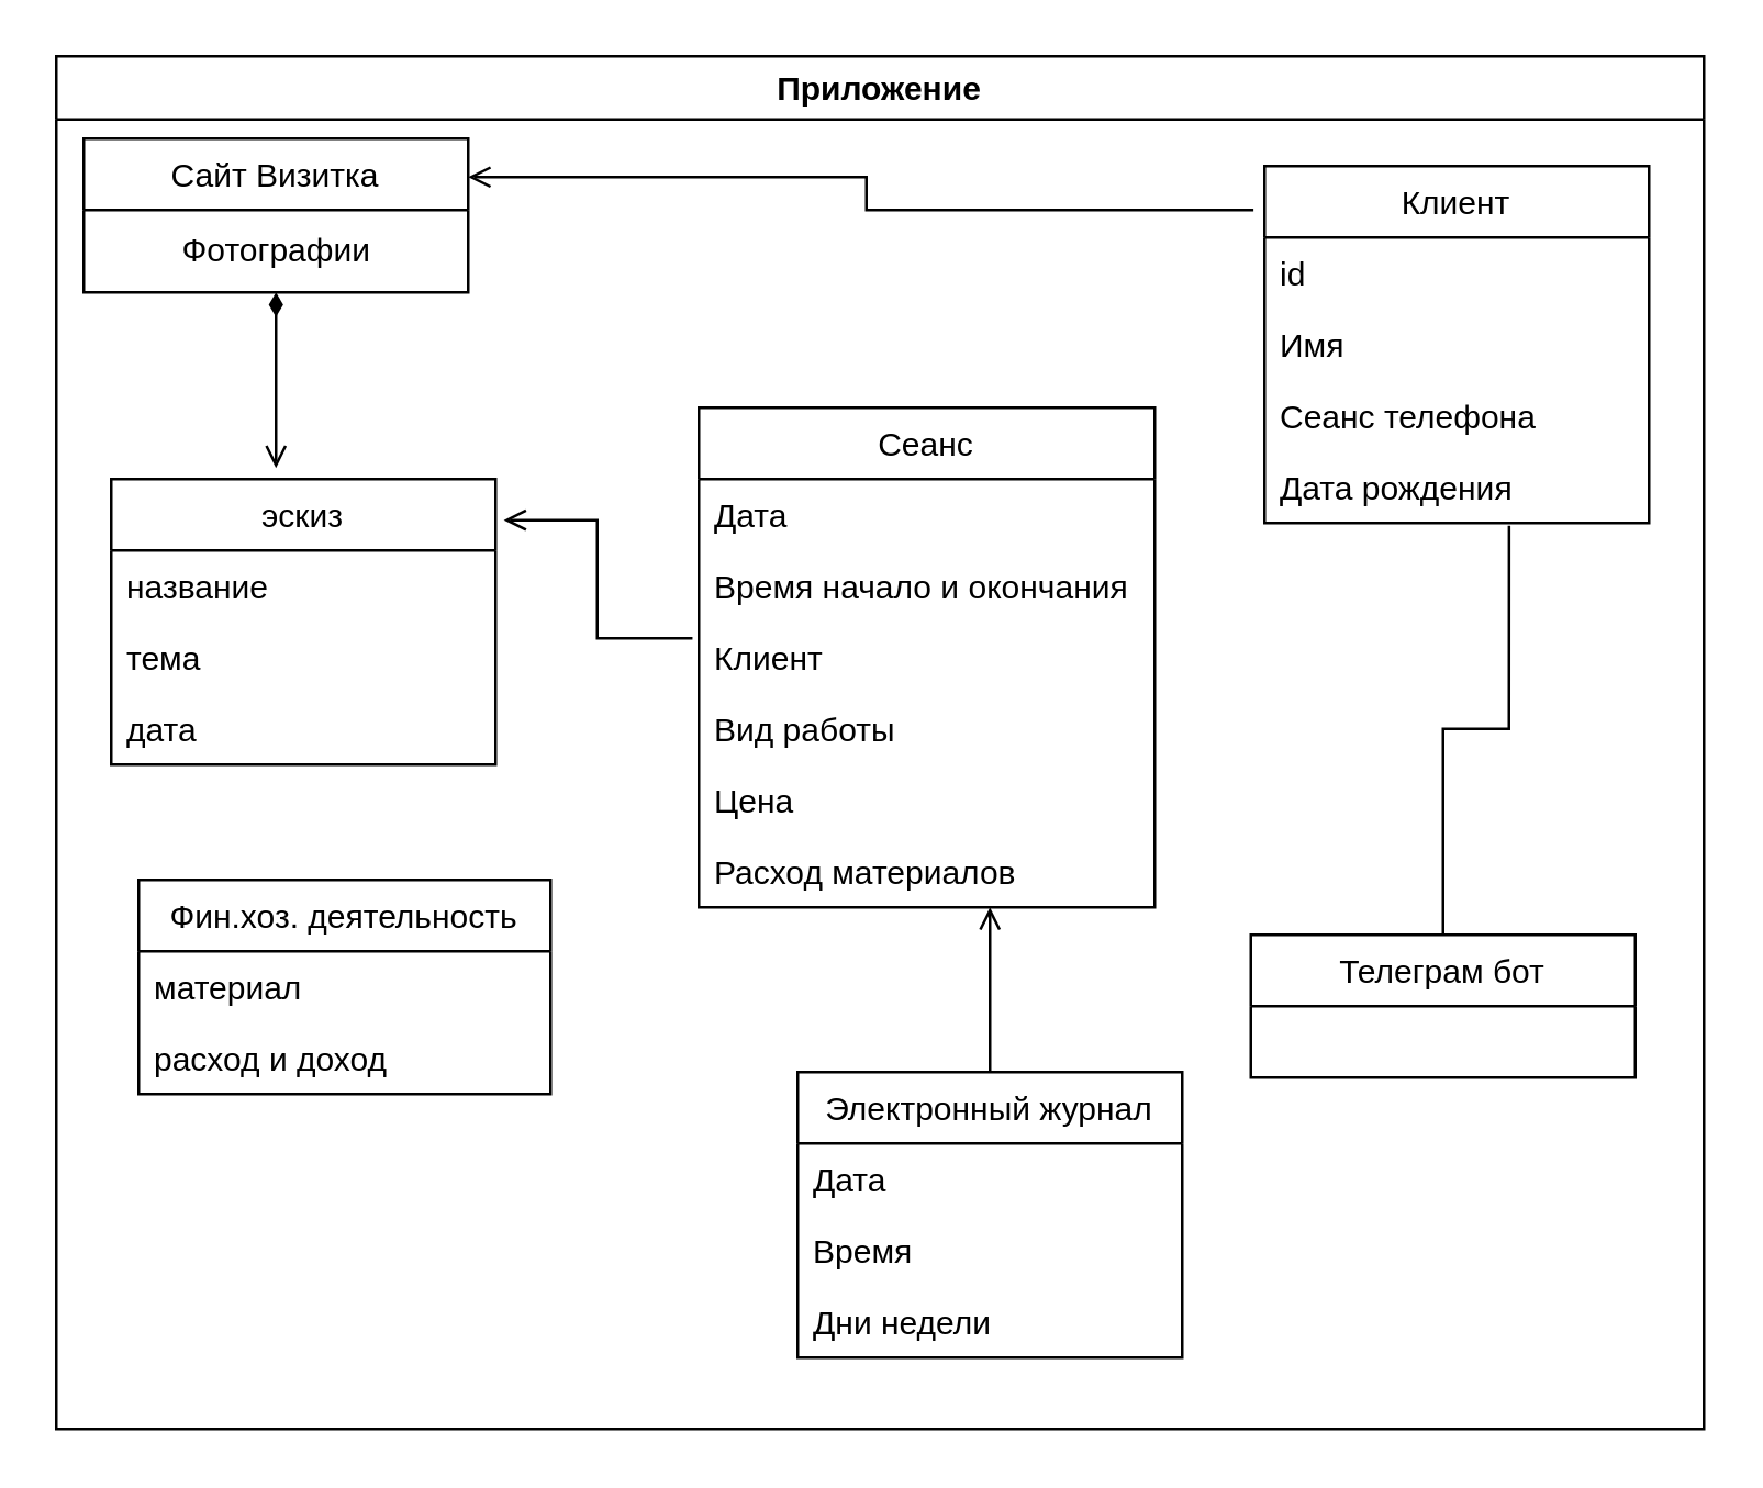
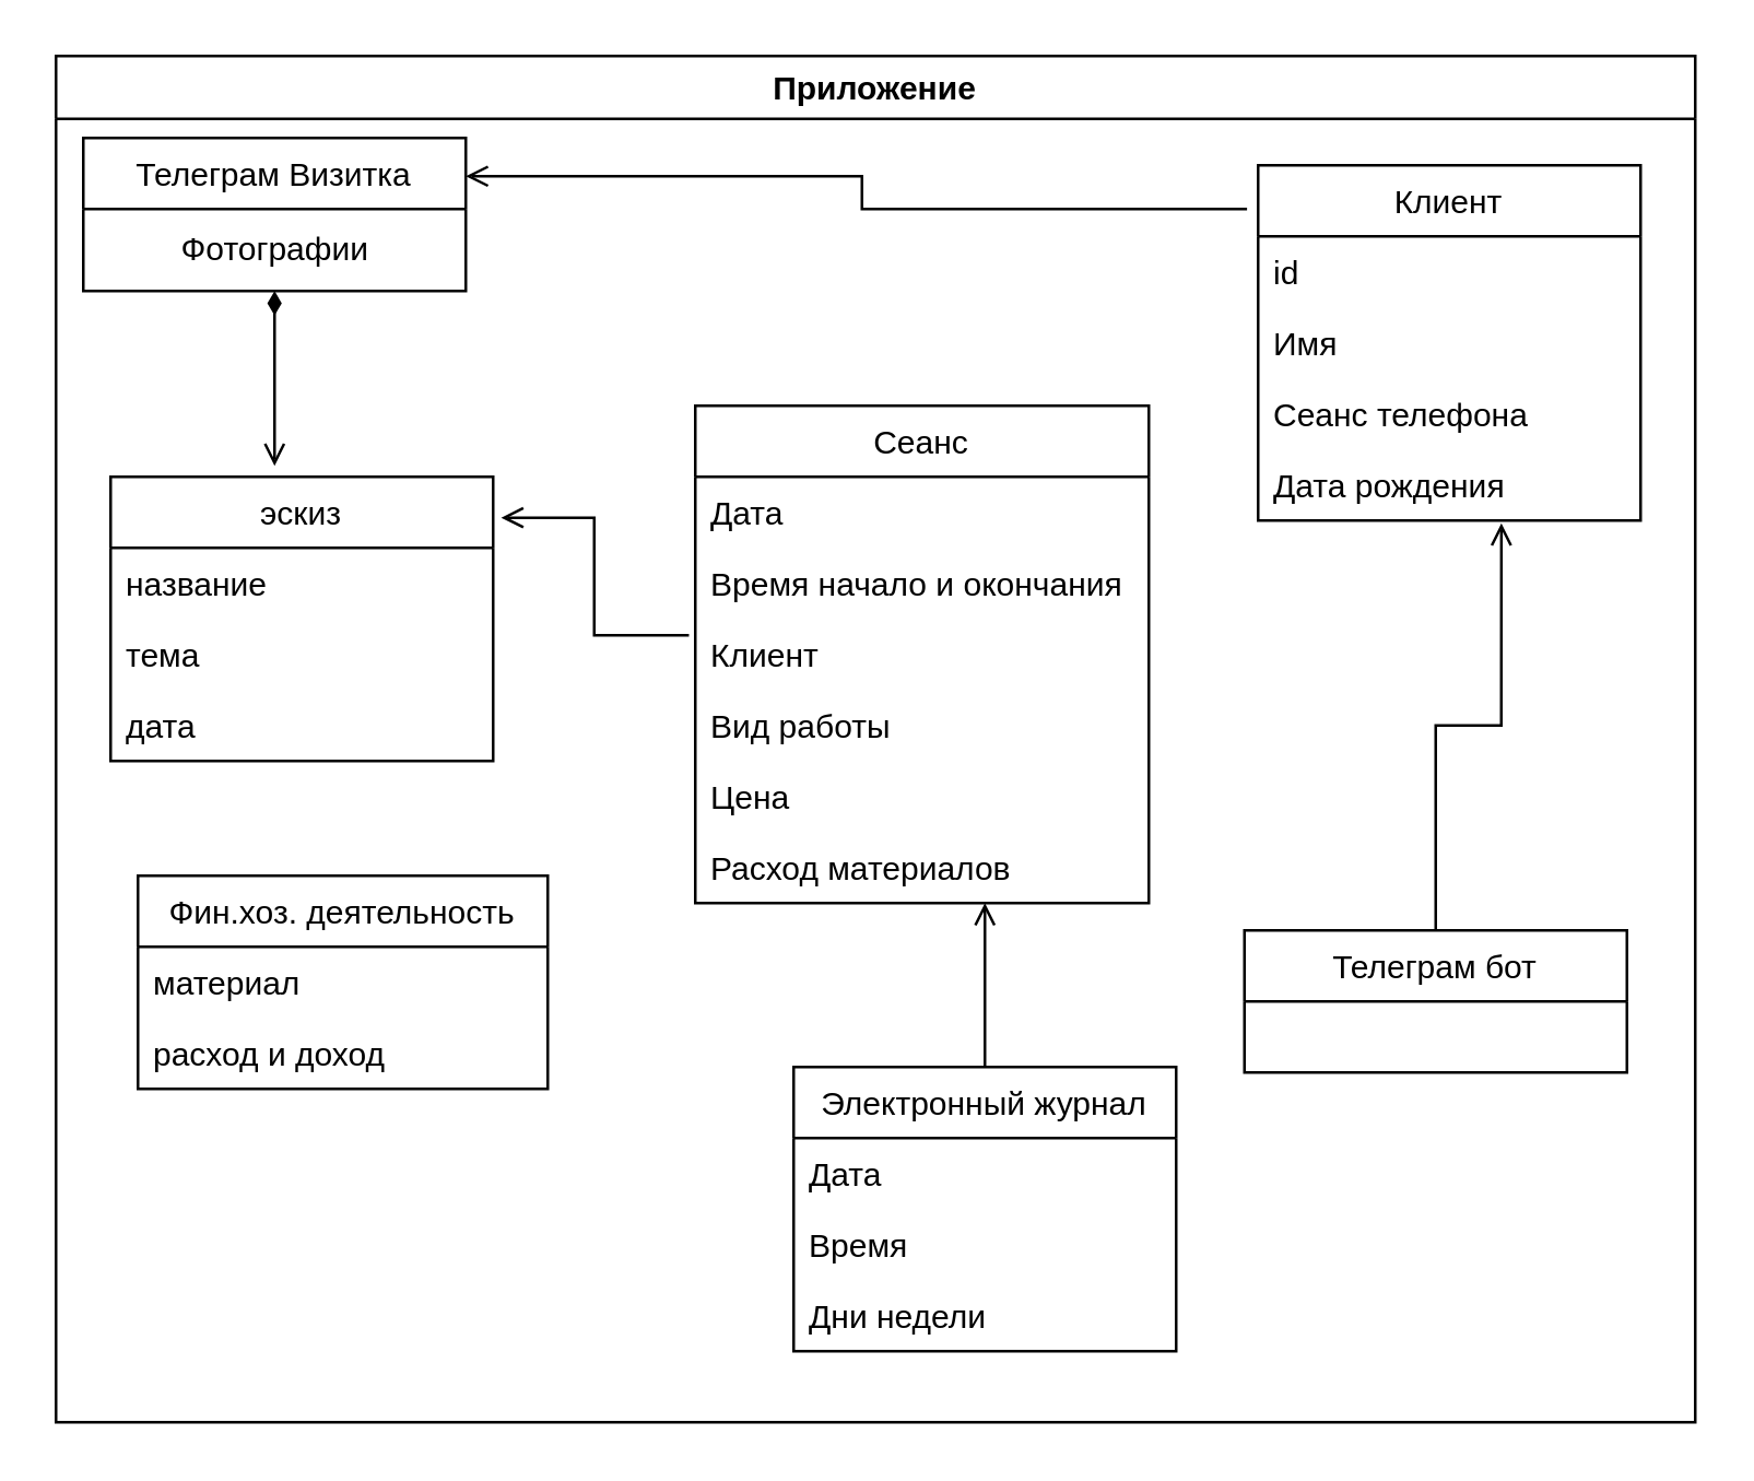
- <mxCell id="15" value="Сайт Визитка" style="swimlane;fontStyle=0;childLayout=stackLayout;horizontal=1;startSize=26;fillColor=none;horizontalStack=0;resizeParent=1;resizeParentMax=0;resizeLast=0;collapsible=1;marginBottom=0;" vertex="1" parent="2"><mxGeometry x="10" y="30" width="140" height="56" as="geometry" /></mxCell>
+ <mxCell id="15" value="Телеграм Визитка" style="swimlane;fontStyle=0;childLayout=stackLayout;horizontal=1;startSize=26;fillColor=none;horizontalStack=0;resizeParent=1;resizeParentMax=0;resizeLast=0;collapsible=1;marginBottom=0;" vertex="1" parent="2"><mxGeometry x="10" y="30" width="140" height="56" as="geometry" /></mxCell>
- <mxCell id="28" style="edgeStyle=orthogonalEdgeStyle;rounded=0;orthogonalLoop=1;jettySize=auto;html=1;exitX=0.5;exitY=0;exitDx=0;exitDy=0;entryX=0.636;entryY=1.038;entryDx=0;entryDy=0;entryPerimeter=0;startArrow=none;startFill=0;endArrow=none;endFill=0;" edge="1" parent="2" source="27" target="25"><mxGeometry relative="1" as="geometry" /></mxCell>
+ <mxCell id="28" style="edgeStyle=orthogonalEdgeStyle;rounded=0;orthogonalLoop=1;jettySize=auto;html=1;exitX=0.5;exitY=0;exitDx=0;exitDy=0;entryX=0.636;entryY=1.038;entryDx=0;entryDy=0;entryPerimeter=0;startArrow=none;startFill=0;endArrow=open;endFill=0;" edge="1" parent="2" source="27" target="25"><mxGeometry relative="1" as="geometry" /></mxCell>
